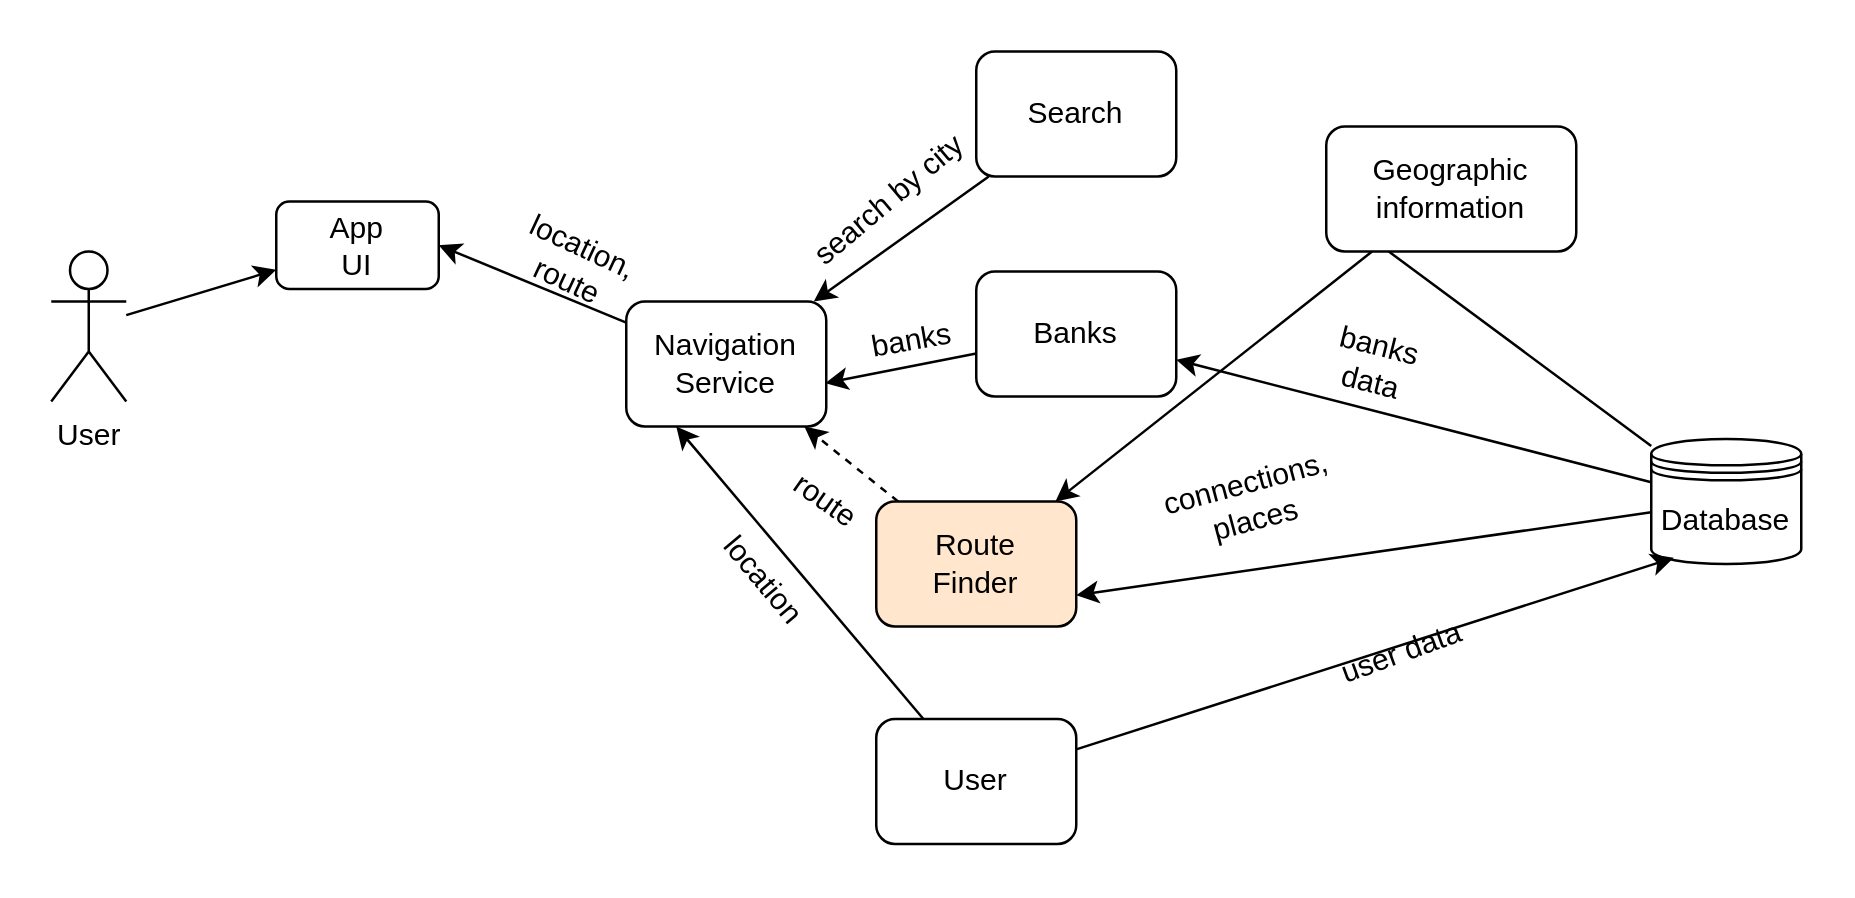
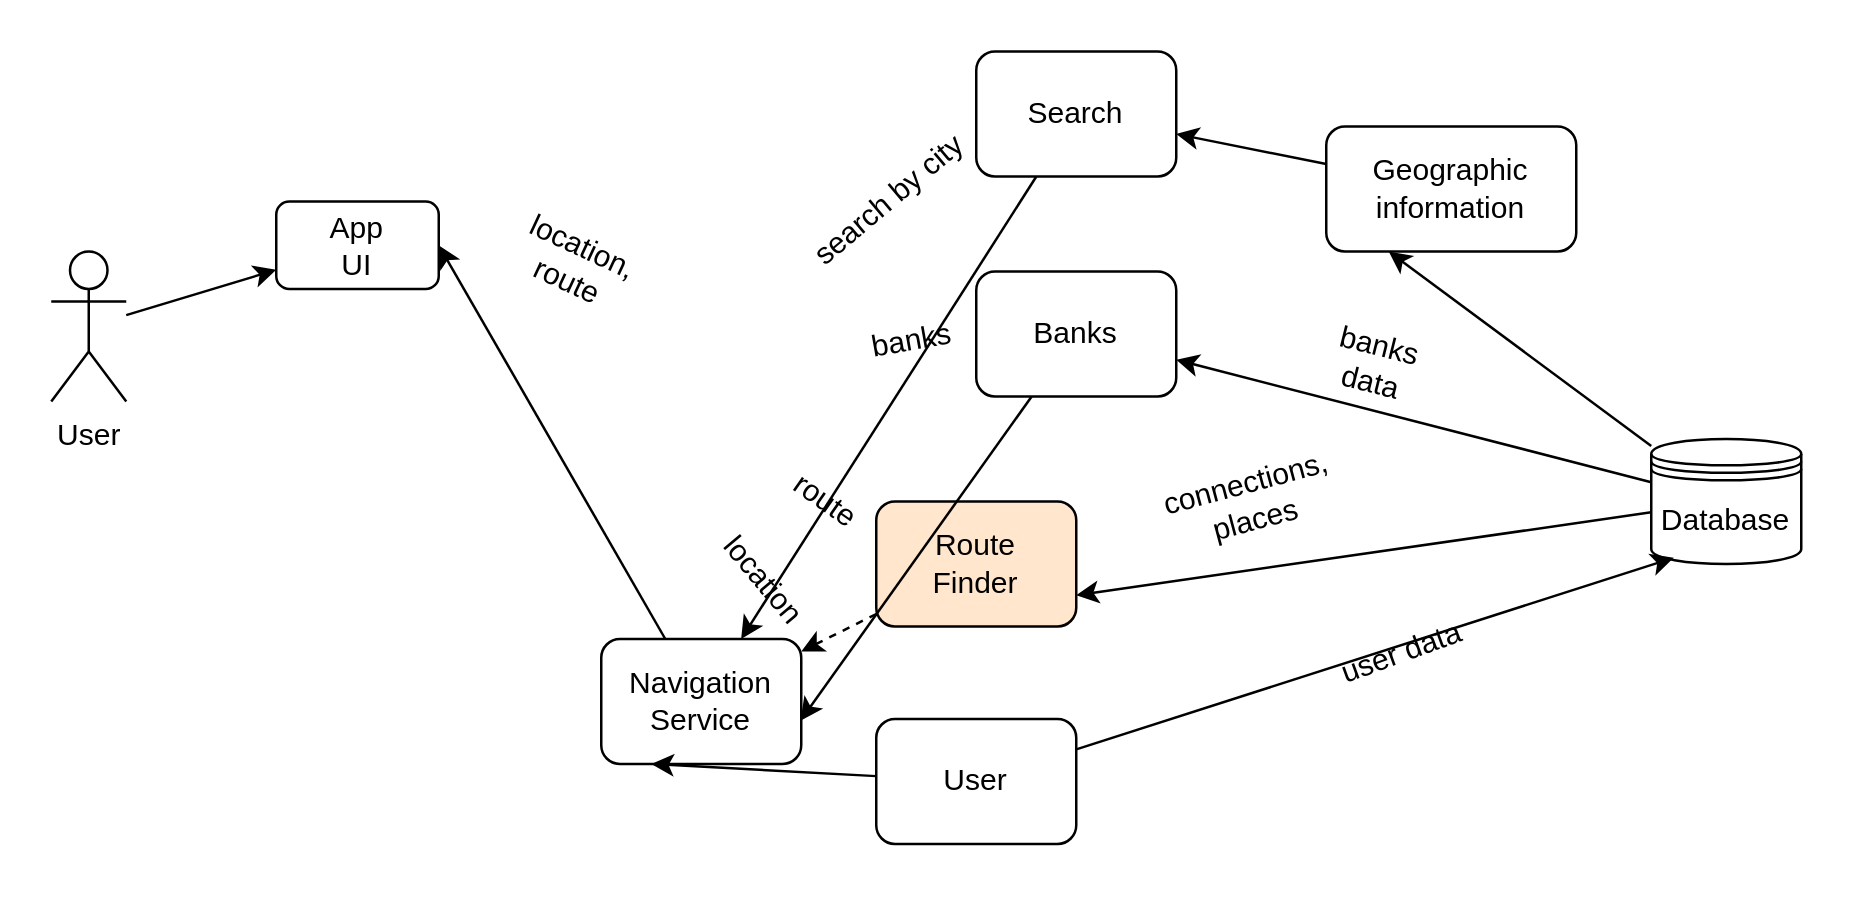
- <mxCell id="7" style="edgeStyle=none;rounded=0;orthogonalLoop=1;jettySize=auto;html=1;entryX=0.25;entryY=1;entryDx=0;entryDy=0;endArrow=none;" parent="1" source="8" target="18" edge="1"><mxGeometry relative="1" as="geometry" /></mxCell>
+ <mxCell id="7" style="edgeStyle=none;rounded=0;orthogonalLoop=1;jettySize=auto;html=1;entryX=0.25;entryY=1;entryDx=0;entryDy=0;" parent="1" source="8" target="18" edge="1"><mxGeometry relative="1" as="geometry" /></mxCell>
- <mxCell id="10" value="Navigation Service" style="rounded=1;whiteSpace=wrap;html=1;" parent="1" vertex="1"><mxGeometry x="250" y="120" width="80" height="50" as="geometry" /></mxCell>
+ <mxCell id="10" value="Navigation Service" style="rounded=1;whiteSpace=wrap;html=1;" parent="1" vertex="1"><mxGeometry x="240" y="255" width="80" height="50" as="geometry" /></mxCell>
- <mxCell id="17" style="edgeStyle=none;rounded=0;orthogonalLoop=1;jettySize=auto;html=1;" parent="1" source="18" target="13" edge="1"><mxGeometry relative="1" as="geometry"><mxPoint x="440" y="240" as="targetPoint" /></mxGeometry></mxCell>
+ <mxCell id="17" style="edgeStyle=none;rounded=0;orthogonalLoop=1;jettySize=auto;html=1;" parent="1" source="18" target="22" edge="1"><mxGeometry relative="1" as="geometry"><mxPoint x="440" y="240" as="targetPoint" /></mxGeometry></mxCell>
